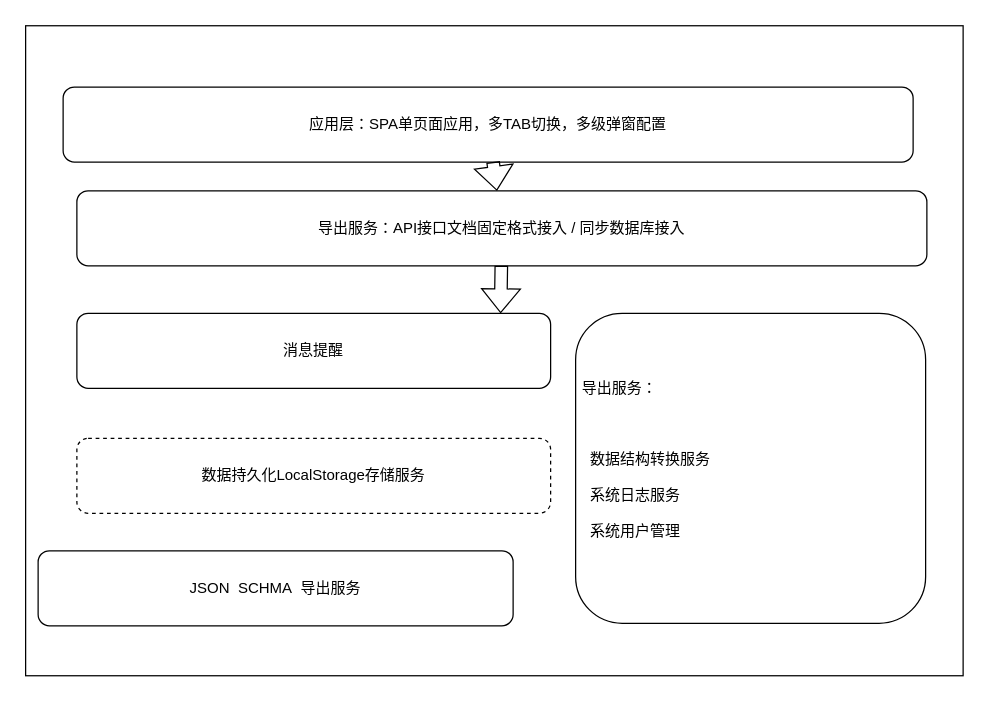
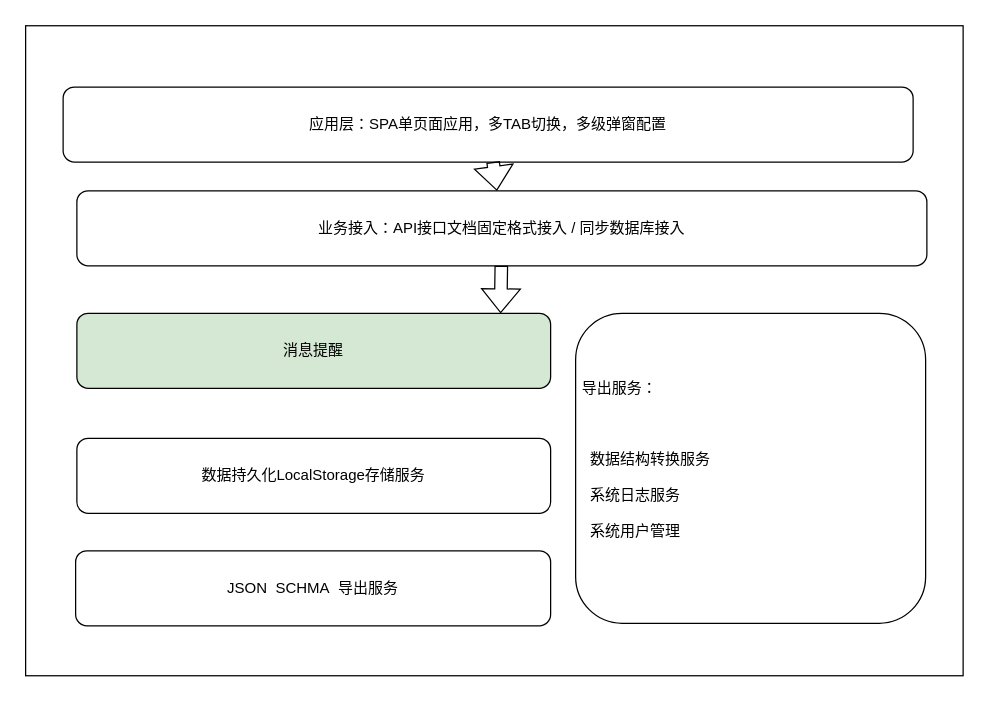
- <mxCell id="4" value="导出服务：API接口文档固定格式接入 / 同步数据库接入" style="rounded=1;whiteSpace=wrap;html=1;" vertex="1" parent="1"><mxGeometry x="61" y="152" width="680" height="60" as="geometry" /></mxCell>
+ <mxCell id="4" value="业务接入：API接口文档固定格式接入 / 同步数据库接入" style="rounded=1;whiteSpace=wrap;html=1;" vertex="1" parent="1"><mxGeometry x="61" y="152" width="680" height="60" as="geometry" /></mxCell>
- <mxCell id="5" value="消息提醒" style="rounded=1;whiteSpace=wrap;html=1;" vertex="1" parent="1"><mxGeometry x="61" y="250" width="379" height="60" as="geometry" /></mxCell>
+ <mxCell id="5" value="消息提醒" style="rounded=1;whiteSpace=wrap;html=1;fillColor=#d5e8d4;" vertex="1" parent="1"><mxGeometry x="61" y="250" width="379" height="60" as="geometry" /></mxCell>
- <mxCell id="9" value="数据持久化LocalStorage存储服务" style="rounded=1;whiteSpace=wrap;html=1;dashed=1;" vertex="1" parent="1"><mxGeometry x="61" y="350" width="379" height="60" as="geometry" /></mxCell>
+ <mxCell id="9" value="数据持久化LocalStorage存储服务" style="rounded=1;whiteSpace=wrap;html=1;" vertex="1" parent="1"><mxGeometry x="61" y="350" width="379" height="60" as="geometry" /></mxCell>
- <mxCell id="10" value="JSON&amp;nbsp; SCHMA&amp;nbsp; 导出服务" style="rounded=1;whiteSpace=wrap;html=1;" vertex="1" parent="1"><mxGeometry x="30" y="440" width="380" height="60" as="geometry" /></mxCell>
+ <mxCell id="10" value="JSON&amp;nbsp; SCHMA&amp;nbsp; 导出服务" style="rounded=1;whiteSpace=wrap;html=1;" vertex="1" parent="1"><mxGeometry x="60" y="440" width="380" height="60" as="geometry" /></mxCell>
